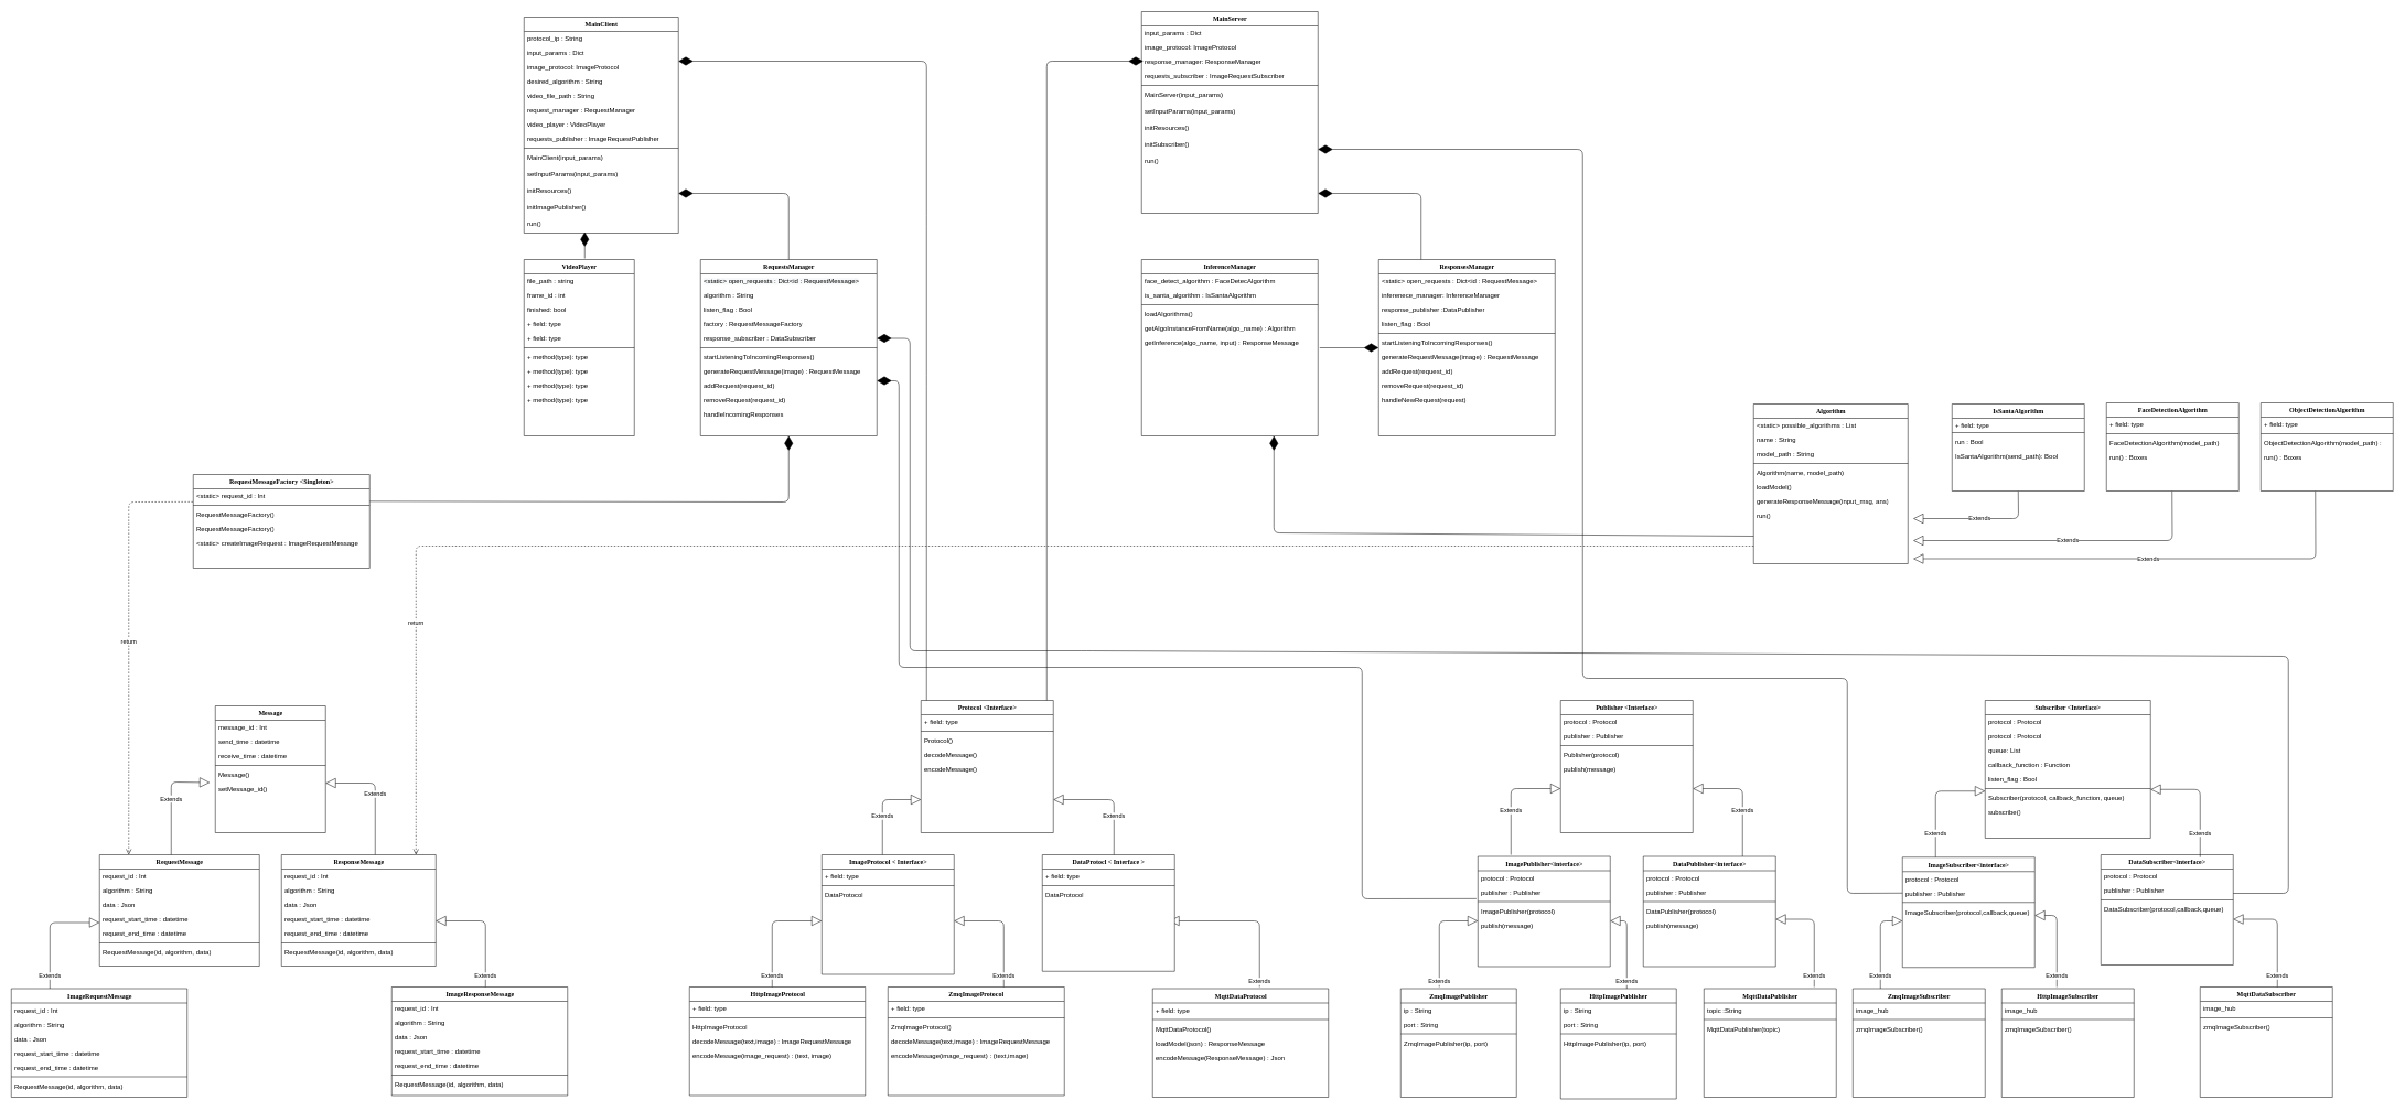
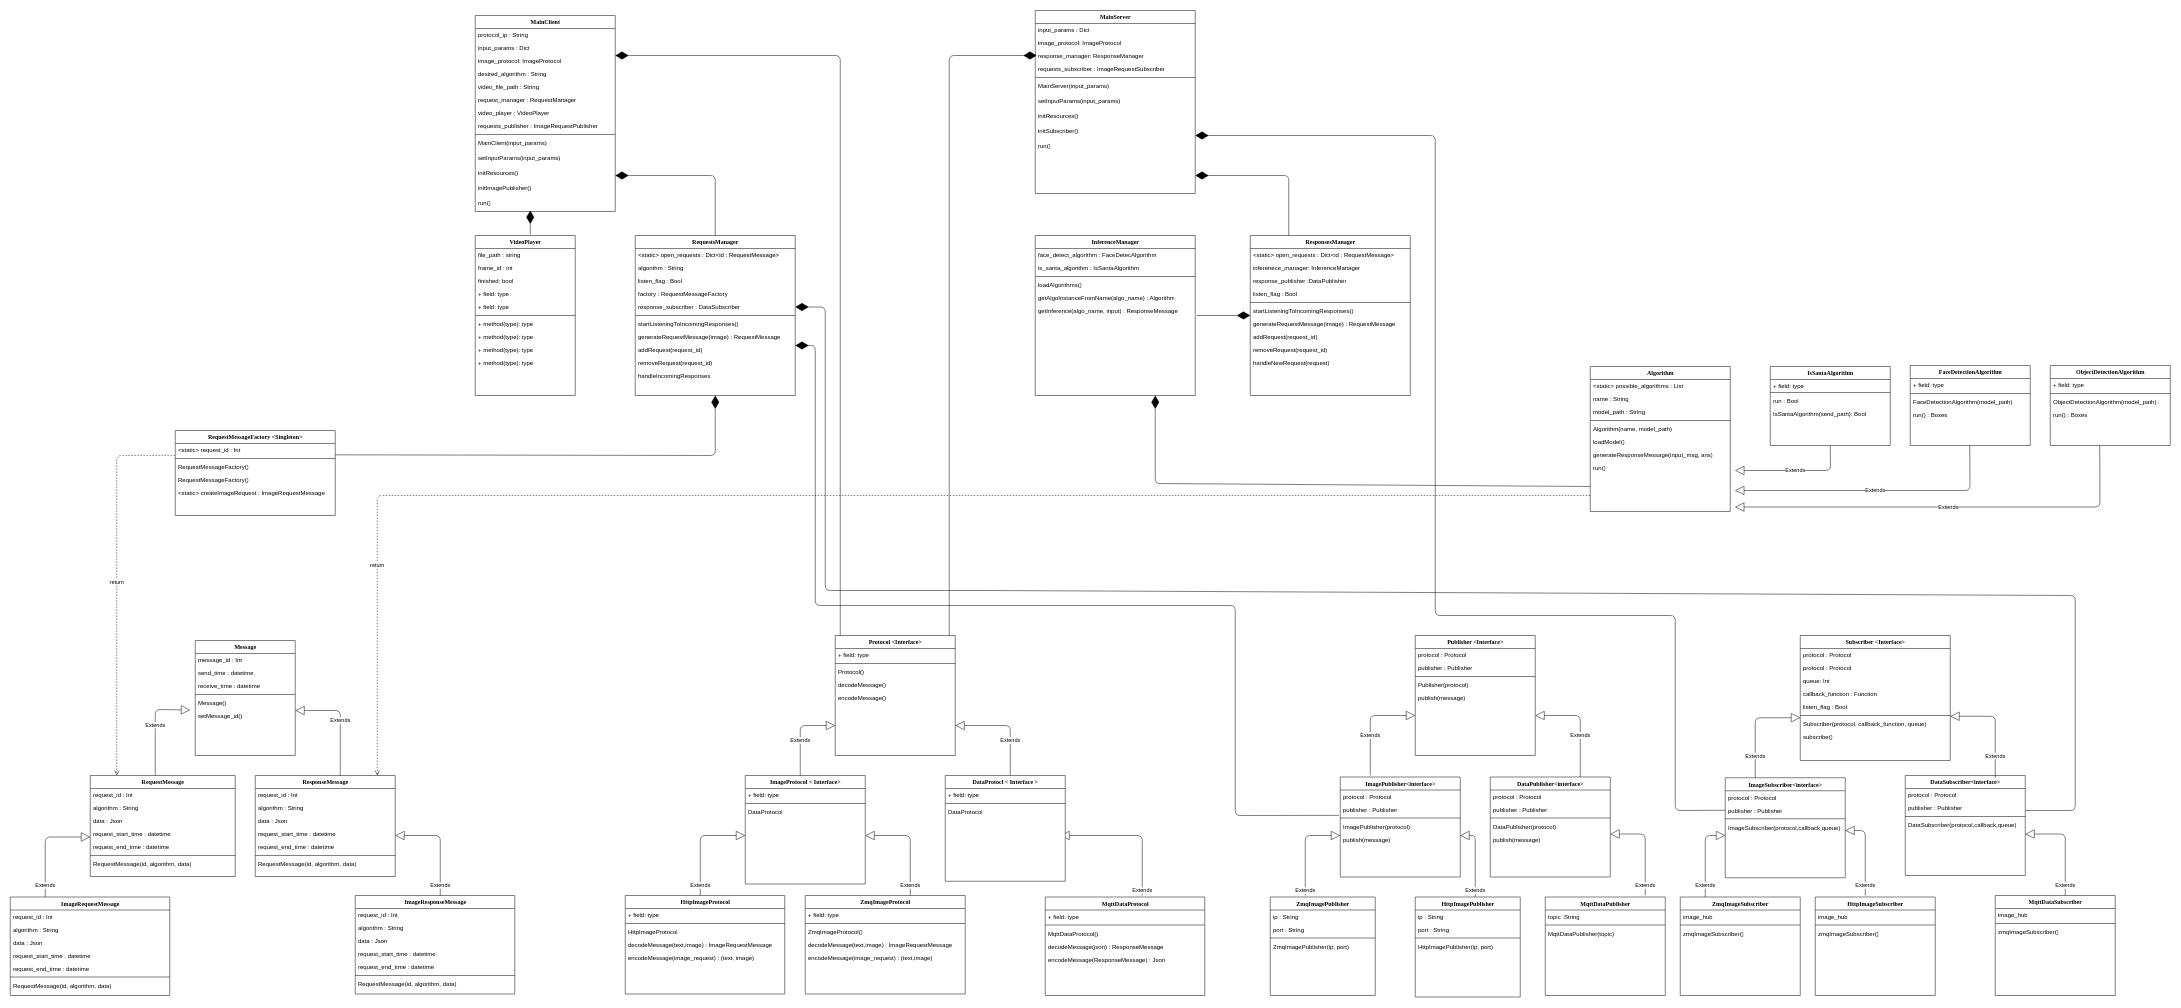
- <mxCell id="126" value="queue: List" style="text;html=1;strokeColor=none;fillColor=none;align=left;verticalAlign=top;spacingLeft=4;spacingRight=4;whiteSpace=wrap;overflow=hidden;rotatable=0;points=[[0,0.5],[1,0.5]];portConstraint=eastwest;" vertex="1" parent="123"><mxGeometry y="78" width="300" height="26" as="geometry" /></mxCell>
+ <mxCell id="126" value="queue: Int" style="text;html=1;strokeColor=none;fillColor=none;align=left;verticalAlign=top;spacingLeft=4;spacingRight=4;whiteSpace=wrap;overflow=hidden;rotatable=0;points=[[0,0.5],[1,0.5]];portConstraint=eastwest;" vertex="1" parent="123"><mxGeometry y="78" width="300" height="26" as="geometry" /></mxCell>
- <mxCell id="175" value="loadModel(json) : ResponseMessage" style="text;html=1;strokeColor=none;fillColor=none;align=left;verticalAlign=top;spacingLeft=4;spacingRight=4;whiteSpace=wrap;overflow=hidden;rotatable=0;points=[[0,0.5],[1,0.5]];portConstraint=eastwest;" vertex="1" parent="171"><mxGeometry y="86" width="319" height="26" as="geometry" /></mxCell>
+ <mxCell id="175" value="decodeMessage(json) : ResponseMessage" style="text;html=1;strokeColor=none;fillColor=none;align=left;verticalAlign=top;spacingLeft=4;spacingRight=4;whiteSpace=wrap;overflow=hidden;rotatable=0;points=[[0,0.5],[1,0.5]];portConstraint=eastwest;" vertex="1" parent="171"><mxGeometry y="86" width="319" height="26" as="geometry" /></mxCell>
